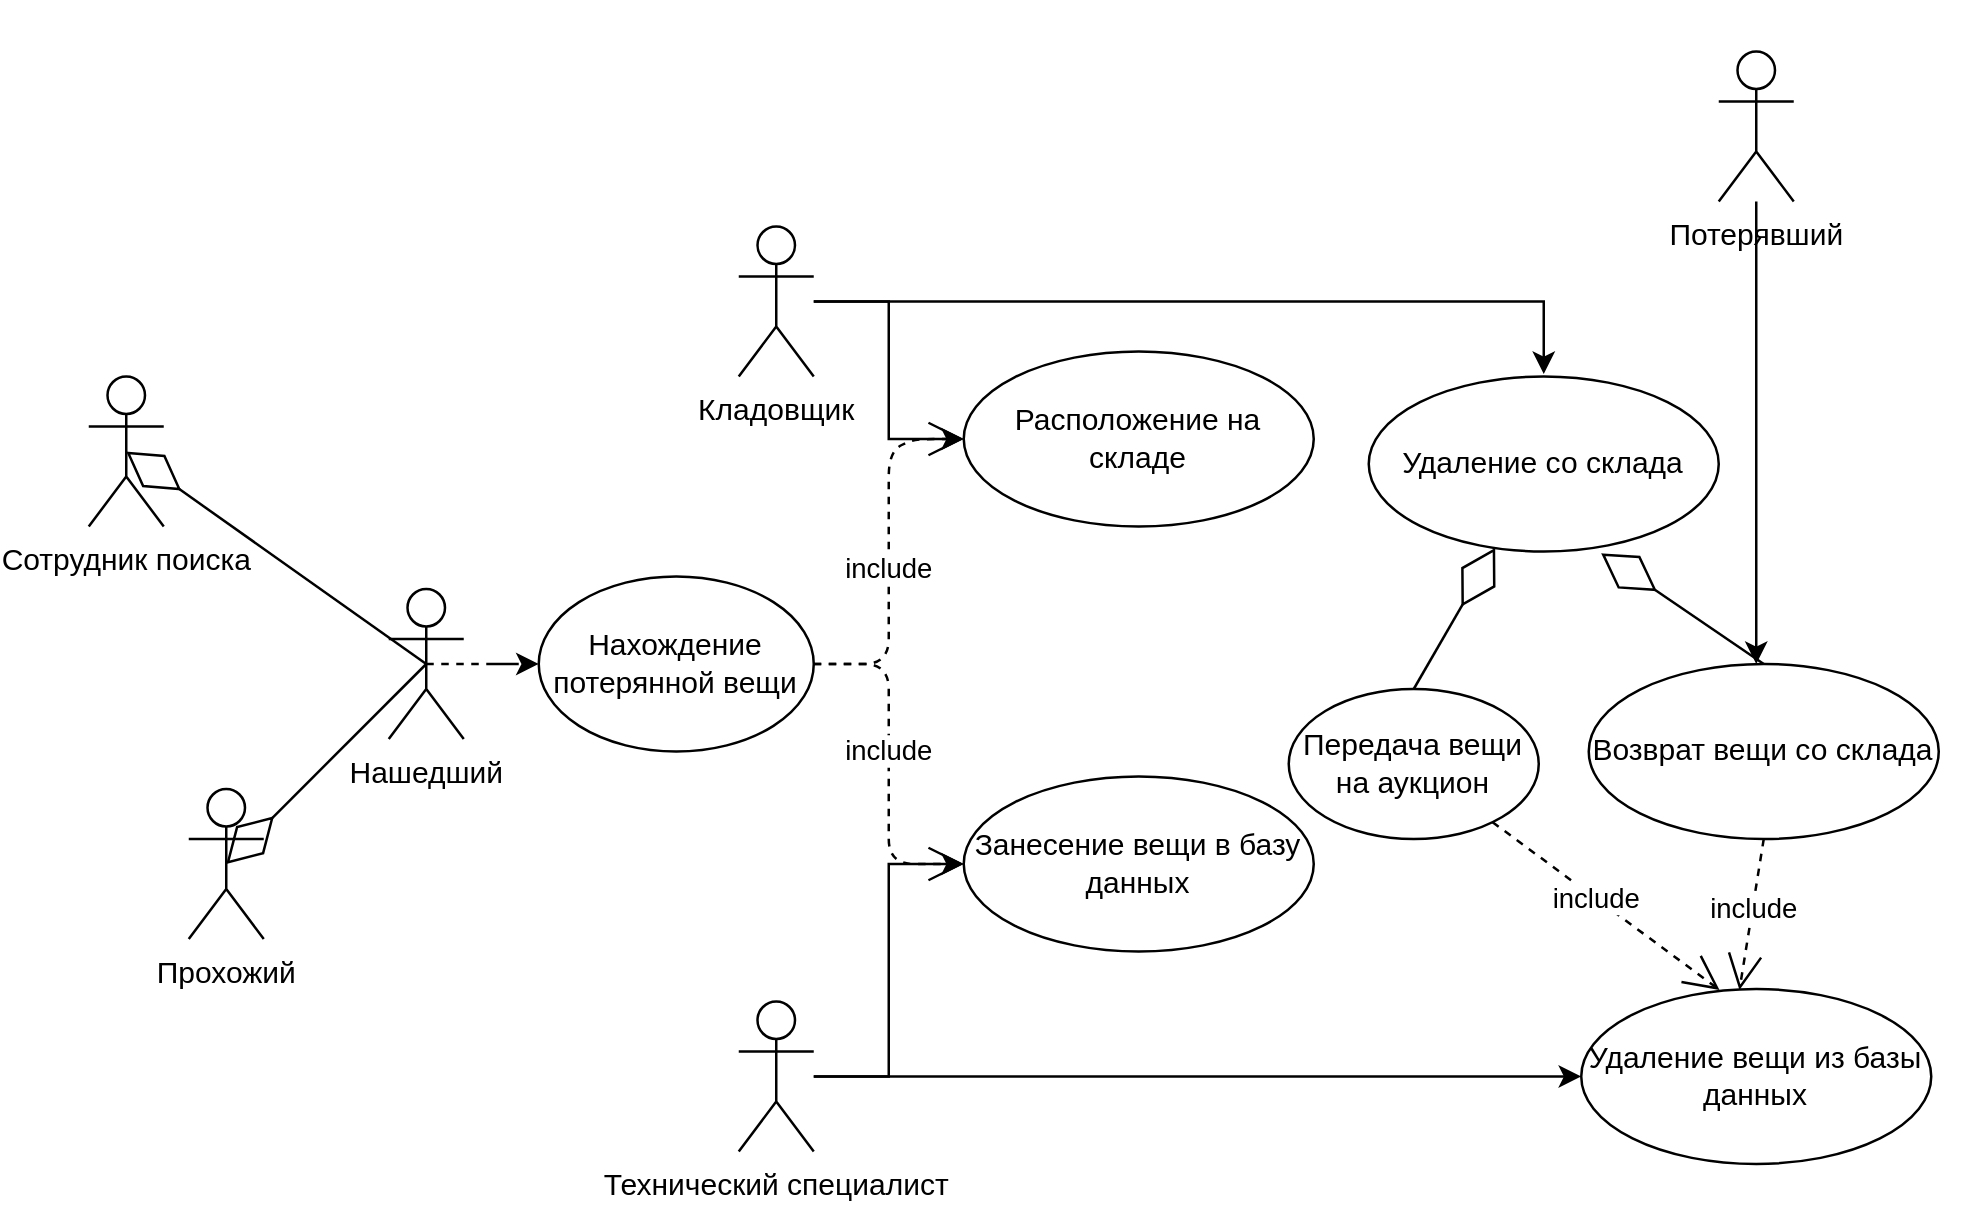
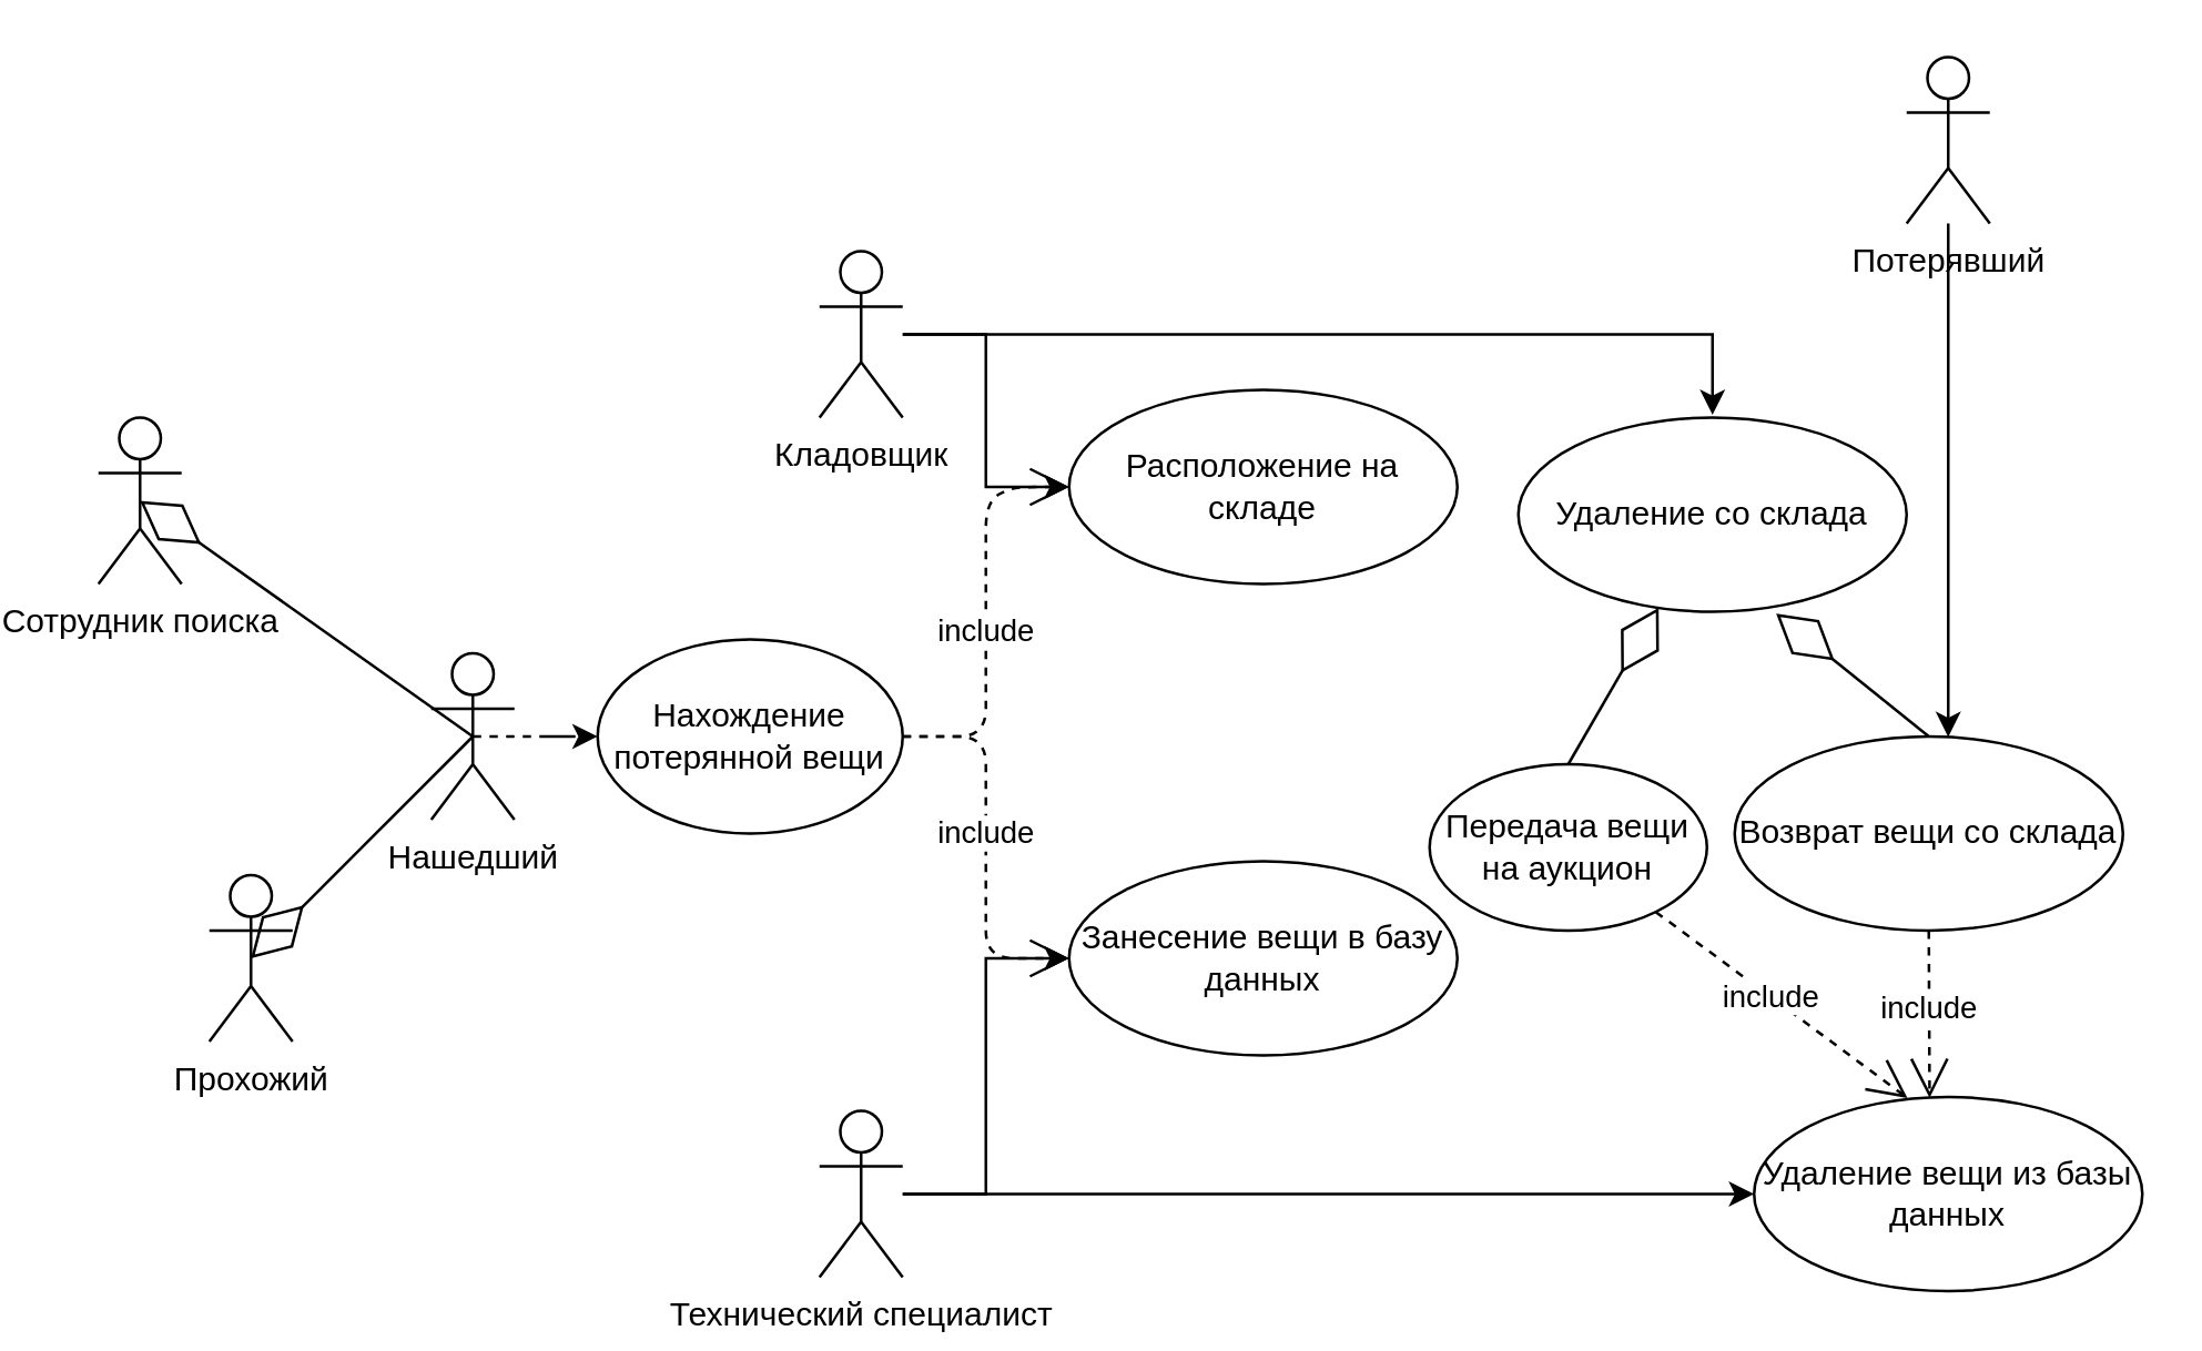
- <mxCell id="14" value="Возврат вещи со склада" style="ellipse;whiteSpace=wrap;html=1;" parent="1" vertex="1"><mxGeometry x="620" y="265" width="140" height="70" as="geometry" /></mxCell>
+ <mxCell id="14" value="Возврат вещи со склада" style="ellipse;whiteSpace=wrap;html=1;" parent="1" vertex="1"><mxGeometry x="610" y="265" width="140" height="70" as="geometry" /></mxCell>
